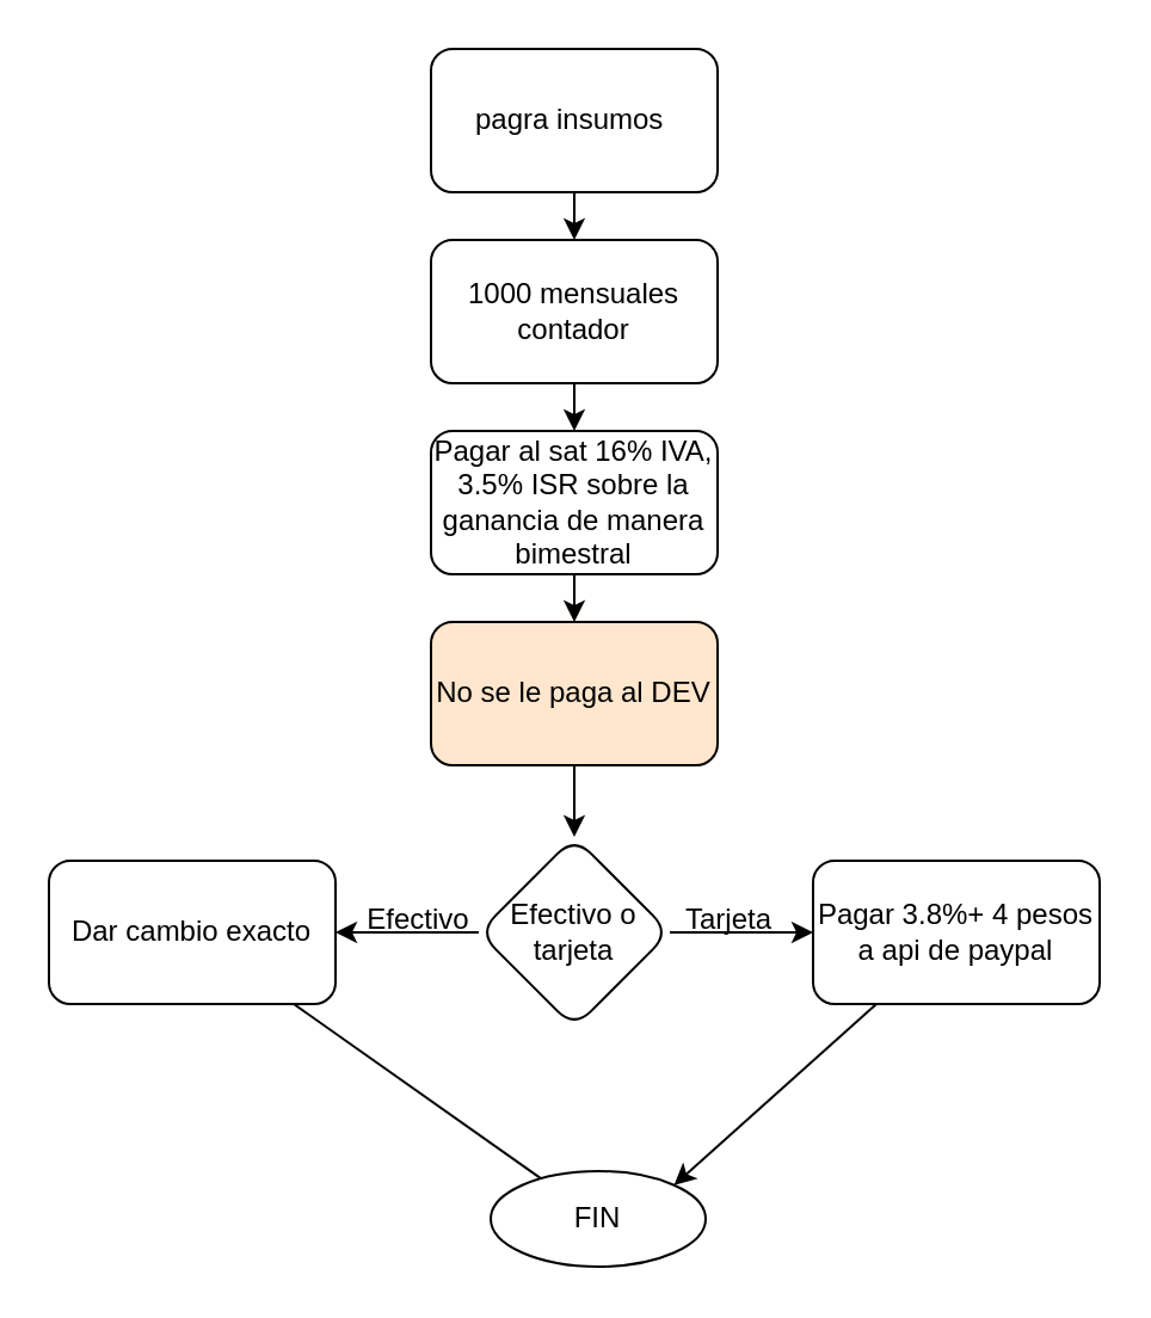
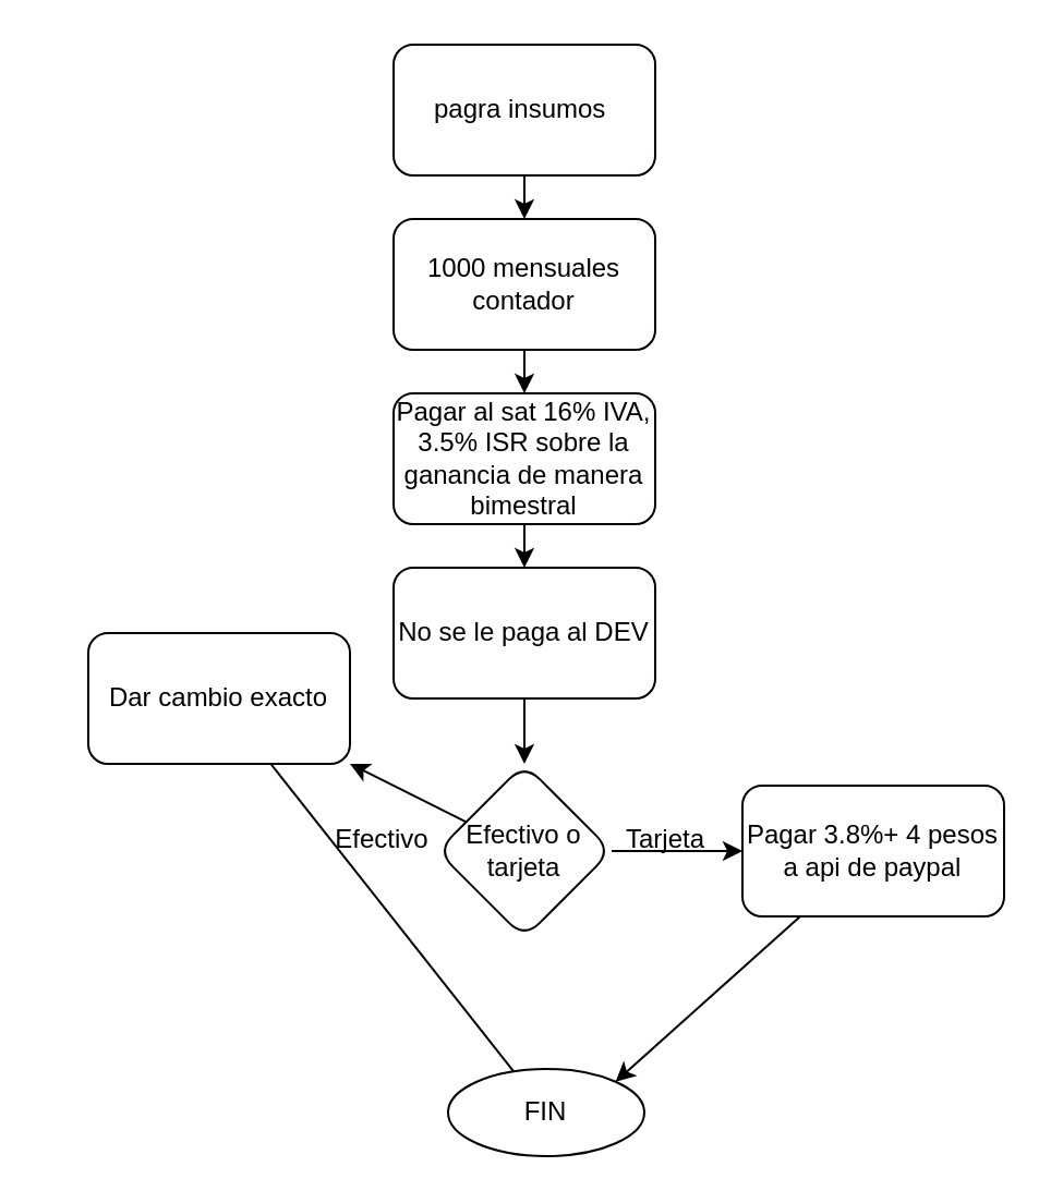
- <mxCell id="9" value="No se le paga al DEV" style="whiteSpace=wrap;html=1;rounded=1;fillColor=#ffe6cc;" vertex="1" parent="1"><mxGeometry x="180" y="260" width="120" height="60" as="geometry" /></mxCell>
+ <mxCell id="9" value="No se le paga al DEV" style="whiteSpace=wrap;html=1;rounded=1;" vertex="1" parent="1"><mxGeometry x="180" y="260" width="120" height="60" as="geometry" /></mxCell>
- <mxCell id="17" value="Dar cambio exacto" style="whiteSpace=wrap;html=1;rounded=1;" vertex="1" parent="1"><mxGeometry x="20" y="360" width="120" height="60" as="geometry" /></mxCell>
+ <mxCell id="17" value="Dar cambio exacto" style="whiteSpace=wrap;html=1;rounded=1;" vertex="1" parent="1"><mxGeometry x="40" y="290" width="120" height="60" as="geometry" /></mxCell>
